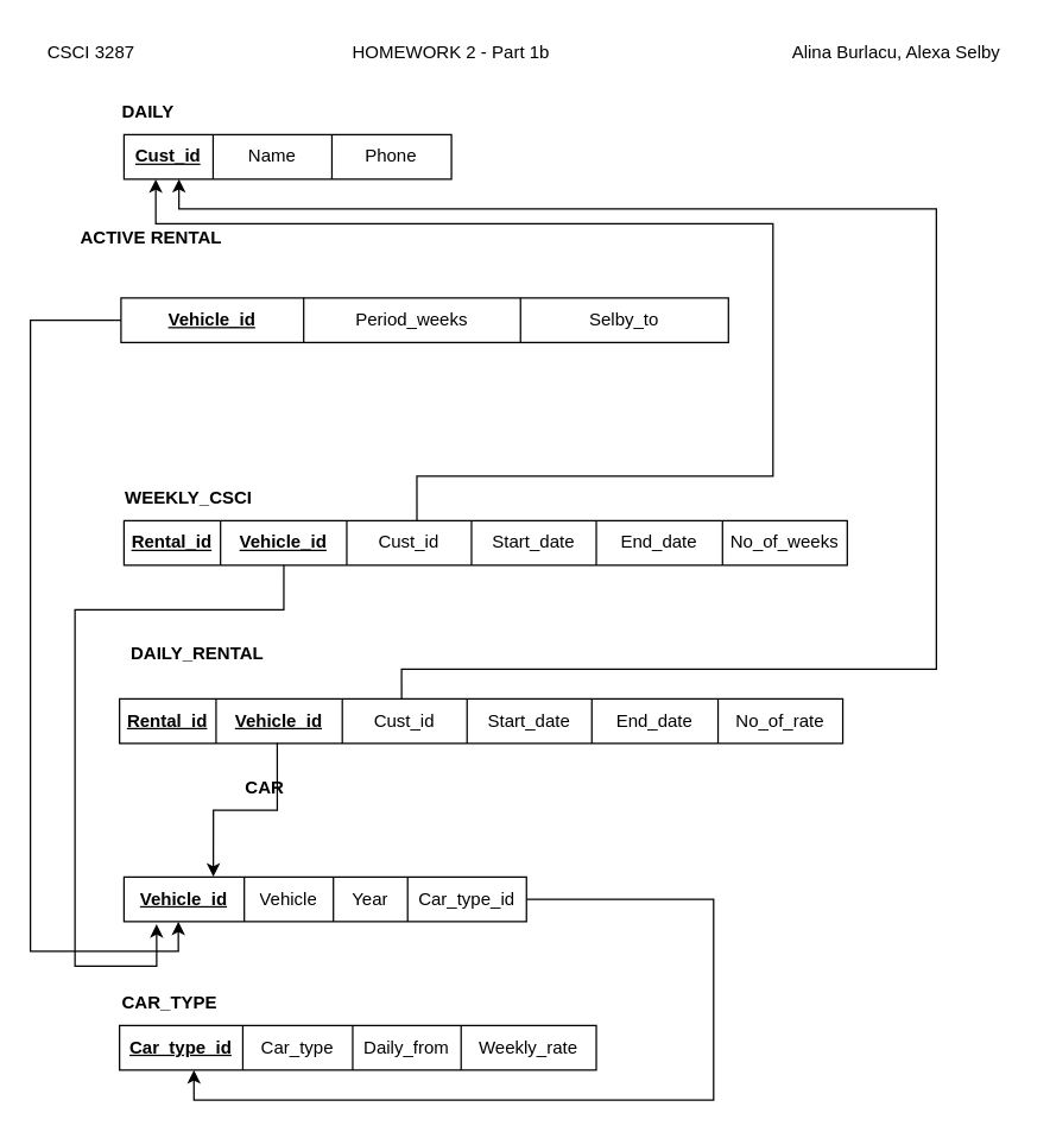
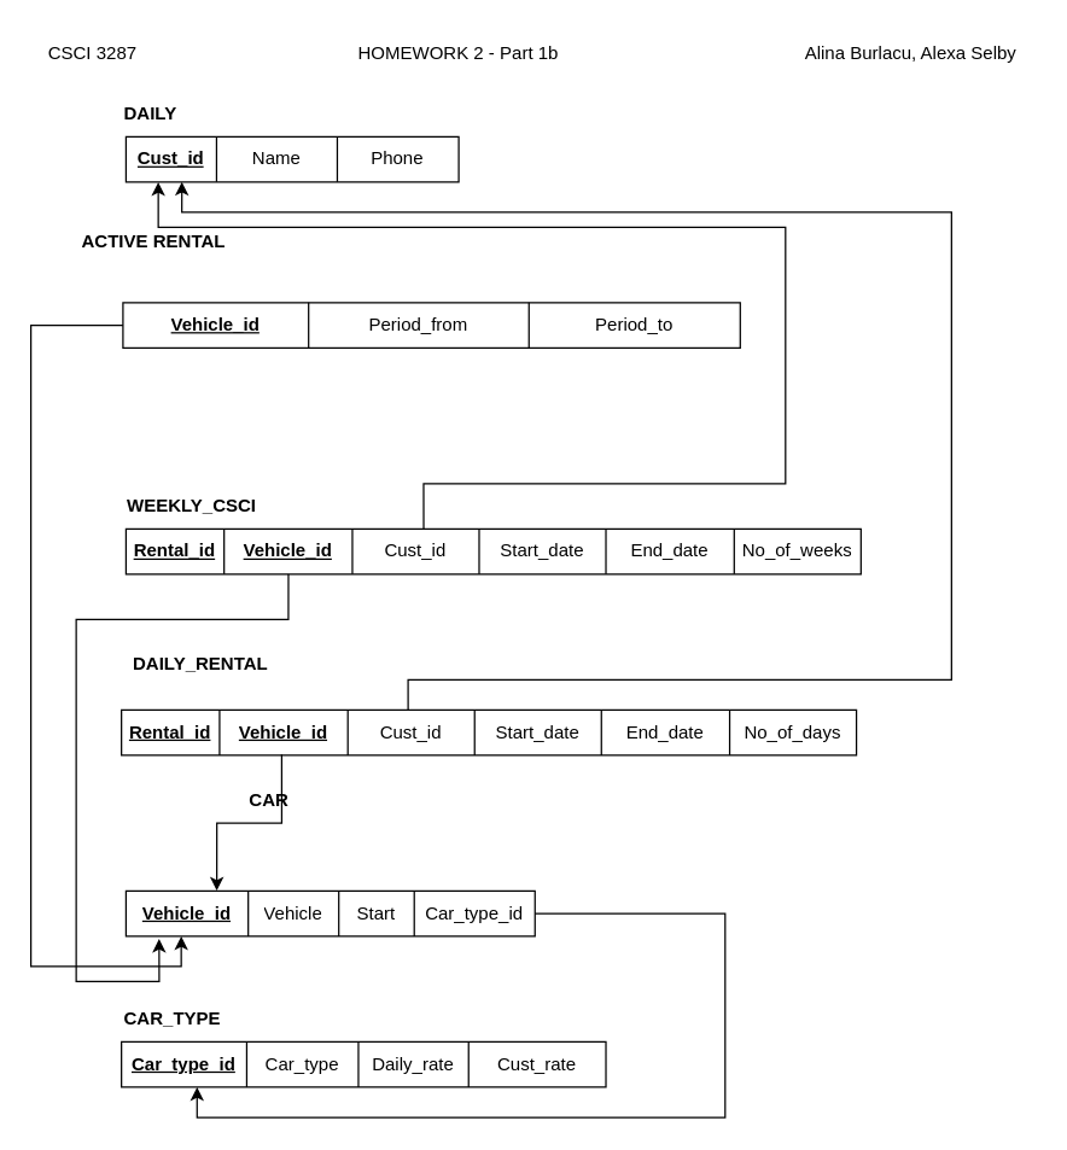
- <mxCell id="27" value="Period_weeks" style="shape=partialRectangle;html=1;whiteSpace=wrap;connectable=0;overflow=hidden;fillColor=none;top=0;left=0;bottom=0;right=0;pointerEvents=1;" parent="25" vertex="1"><mxGeometry x="123" width="146" height="30" as="geometry"><mxRectangle width="146" height="30" as="alternateBounds" /></mxGeometry></mxCell>
+ <mxCell id="27" value="Period_from" style="shape=partialRectangle;html=1;whiteSpace=wrap;connectable=0;overflow=hidden;fillColor=none;top=0;left=0;bottom=0;right=0;pointerEvents=1;" parent="25" vertex="1"><mxGeometry x="123" width="146" height="30" as="geometry"><mxRectangle width="146" height="30" as="alternateBounds" /></mxGeometry></mxCell>
- <mxCell id="28" value="Selby_to" style="shape=partialRectangle;html=1;whiteSpace=wrap;connectable=0;overflow=hidden;fillColor=none;top=0;left=0;bottom=0;right=0;pointerEvents=1;" parent="25" vertex="1"><mxGeometry x="269" width="140" height="30" as="geometry"><mxRectangle width="140" height="30" as="alternateBounds" /></mxGeometry></mxCell>
+ <mxCell id="28" value="Period_to" style="shape=partialRectangle;html=1;whiteSpace=wrap;connectable=0;overflow=hidden;fillColor=none;top=0;left=0;bottom=0;right=0;pointerEvents=1;" parent="25" vertex="1"><mxGeometry x="269" width="140" height="30" as="geometry"><mxRectangle width="140" height="30" as="alternateBounds" /></mxGeometry></mxCell>
- <mxCell id="49" value="No_of_rate" style="shape=partialRectangle;html=1;whiteSpace=wrap;connectable=0;overflow=hidden;fillColor=none;top=0;left=0;bottom=0;right=0;pointerEvents=1;" vertex="1" parent="43"><mxGeometry x="403" width="84" height="30" as="geometry"><mxRectangle width="84" height="30" as="alternateBounds" /></mxGeometry></mxCell>
+ <mxCell id="49" value="No_of_days" style="shape=partialRectangle;html=1;whiteSpace=wrap;connectable=0;overflow=hidden;fillColor=none;top=0;left=0;bottom=0;right=0;pointerEvents=1;" vertex="1" parent="43"><mxGeometry x="403" width="84" height="30" as="geometry"><mxRectangle width="84" height="30" as="alternateBounds" /></mxGeometry></mxCell>
- <mxCell id="14" value="Year" style="shape=partialRectangle;html=1;whiteSpace=wrap;connectable=0;overflow=hidden;fillColor=none;top=0;left=0;bottom=0;right=0;pointerEvents=1;" parent="11" vertex="1"><mxGeometry x="141" width="50" height="30" as="geometry"><mxRectangle width="50" height="30" as="alternateBounds" /></mxGeometry></mxCell>
+ <mxCell id="14" value="Start" style="shape=partialRectangle;html=1;whiteSpace=wrap;connectable=0;overflow=hidden;fillColor=none;top=0;left=0;bottom=0;right=0;pointerEvents=1;" parent="11" vertex="1"><mxGeometry x="141" width="50" height="30" as="geometry"><mxRectangle width="50" height="30" as="alternateBounds" /></mxGeometry></mxCell>
- <mxCell id="20" value="Daily_from" style="shape=partialRectangle;html=1;whiteSpace=wrap;connectable=0;overflow=hidden;fillColor=none;top=0;left=0;bottom=0;right=0;pointerEvents=1;" parent="17" vertex="1"><mxGeometry x="157" width="73" height="30" as="geometry"><mxRectangle width="73" height="30" as="alternateBounds" /></mxGeometry></mxCell>
+ <mxCell id="20" value="Daily_rate" style="shape=partialRectangle;html=1;whiteSpace=wrap;connectable=0;overflow=hidden;fillColor=none;top=0;left=0;bottom=0;right=0;pointerEvents=1;" parent="17" vertex="1"><mxGeometry x="157" width="73" height="30" as="geometry"><mxRectangle width="73" height="30" as="alternateBounds" /></mxGeometry></mxCell>
- <mxCell id="21" value="Weekly_rate" style="shape=partialRectangle;html=1;whiteSpace=wrap;connectable=0;overflow=hidden;fillColor=none;top=0;left=0;bottom=0;right=0;pointerEvents=1;" parent="17" vertex="1"><mxGeometry x="230" width="91" height="30" as="geometry"><mxRectangle width="91" height="30" as="alternateBounds" /></mxGeometry></mxCell>
+ <mxCell id="21" value="Cust_rate" style="shape=partialRectangle;html=1;whiteSpace=wrap;connectable=0;overflow=hidden;fillColor=none;top=0;left=0;bottom=0;right=0;pointerEvents=1;" parent="17" vertex="1"><mxGeometry x="230" width="91" height="30" as="geometry"><mxRectangle width="91" height="30" as="alternateBounds" /></mxGeometry></mxCell>
